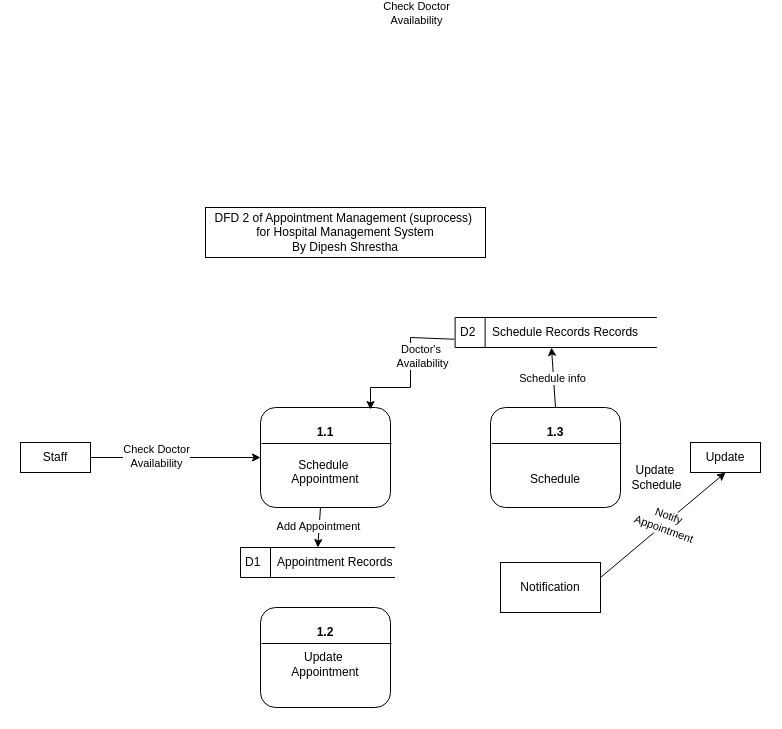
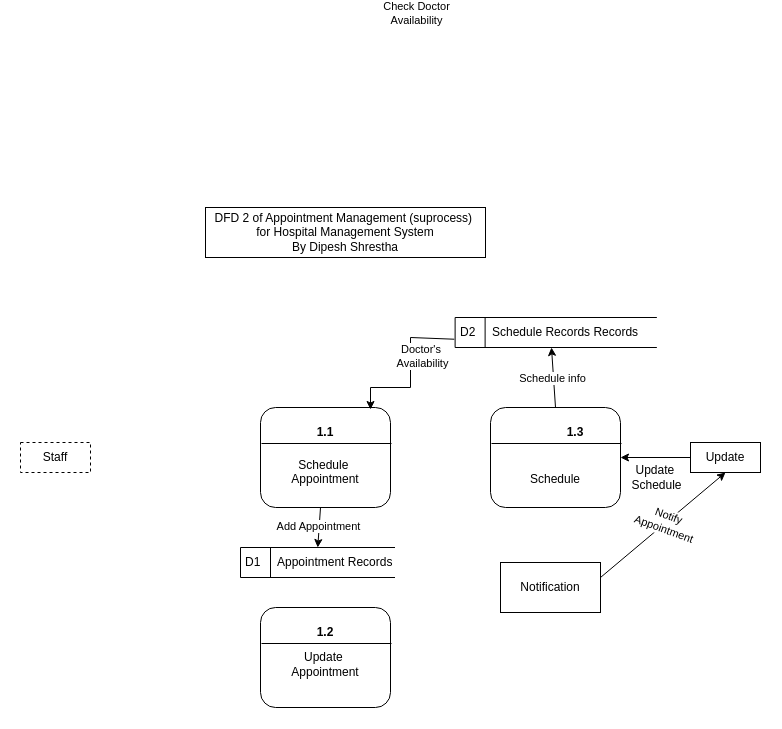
- <mxCell id="20" value="&lt;b&gt;1.3&lt;/b&gt;" style="text;html=1;align=center;verticalAlign=middle;whiteSpace=wrap;rounded=0;" vertex="1" parent="17"><mxGeometry x="35" y="10" width="60" height="30" as="geometry" /></mxCell>
+ <mxCell id="20" value="&lt;b&gt;1.3&lt;/b&gt;" style="text;html=1;align=center;verticalAlign=middle;whiteSpace=wrap;rounded=0;" vertex="1" parent="17"><mxGeometry x="55" y="10" width="60" height="30" as="geometry" /></mxCell>
- <mxCell id="7" value="Staff" style="rounded=0;whiteSpace=wrap;html=1;" vertex="1" parent="1"><mxGeometry x="20" y="255" width="70" height="30" as="geometry" /></mxCell>
+ <mxCell id="7" value="Staff" style="rounded=0;whiteSpace=wrap;html=1;dashed=1;" vertex="1" parent="1"><mxGeometry x="20" y="255" width="70" height="30" as="geometry" /></mxCell>
- <mxCell id="8" value="" style="endArrow=classic;html=1;rounded=0;exitX=1;exitY=0.5;exitDx=0;exitDy=0;entryX=0;entryY=0.5;entryDx=0;entryDy=0;" edge="1" parent="1" source="7" target="4"><mxGeometry width="50" height="50" relative="1" as="geometry"><mxPoint x="220" y="340" as="sourcePoint" /><mxPoint x="270" y="290" as="targetPoint" /></mxGeometry></mxCell>
- <mxCell id="9" value="Check Doctor&lt;div&gt;Availability&lt;/div&gt;" style="edgeLabel;html=1;align=center;verticalAlign=middle;resizable=0;points=[];" vertex="1" connectable="0" parent="8"><mxGeometry x="-0.244" y="2" relative="1" as="geometry"><mxPoint x="1" as="offset" /></mxGeometry></mxCell>
+ <mxCell id="26" value="" style="endArrow=classic;html=1;rounded=0;exitX=0;exitY=0.5;exitDx=0;exitDy=0;entryX=1;entryY=0.5;entryDx=0;entryDy=0;" edge="1" parent="1" source="25" target="18"><mxGeometry width="50" height="50" relative="1" as="geometry"><mxPoint x="240" y="360" as="sourcePoint" /><mxPoint x="290" y="310" as="targetPoint" /></mxGeometry></mxCell>
